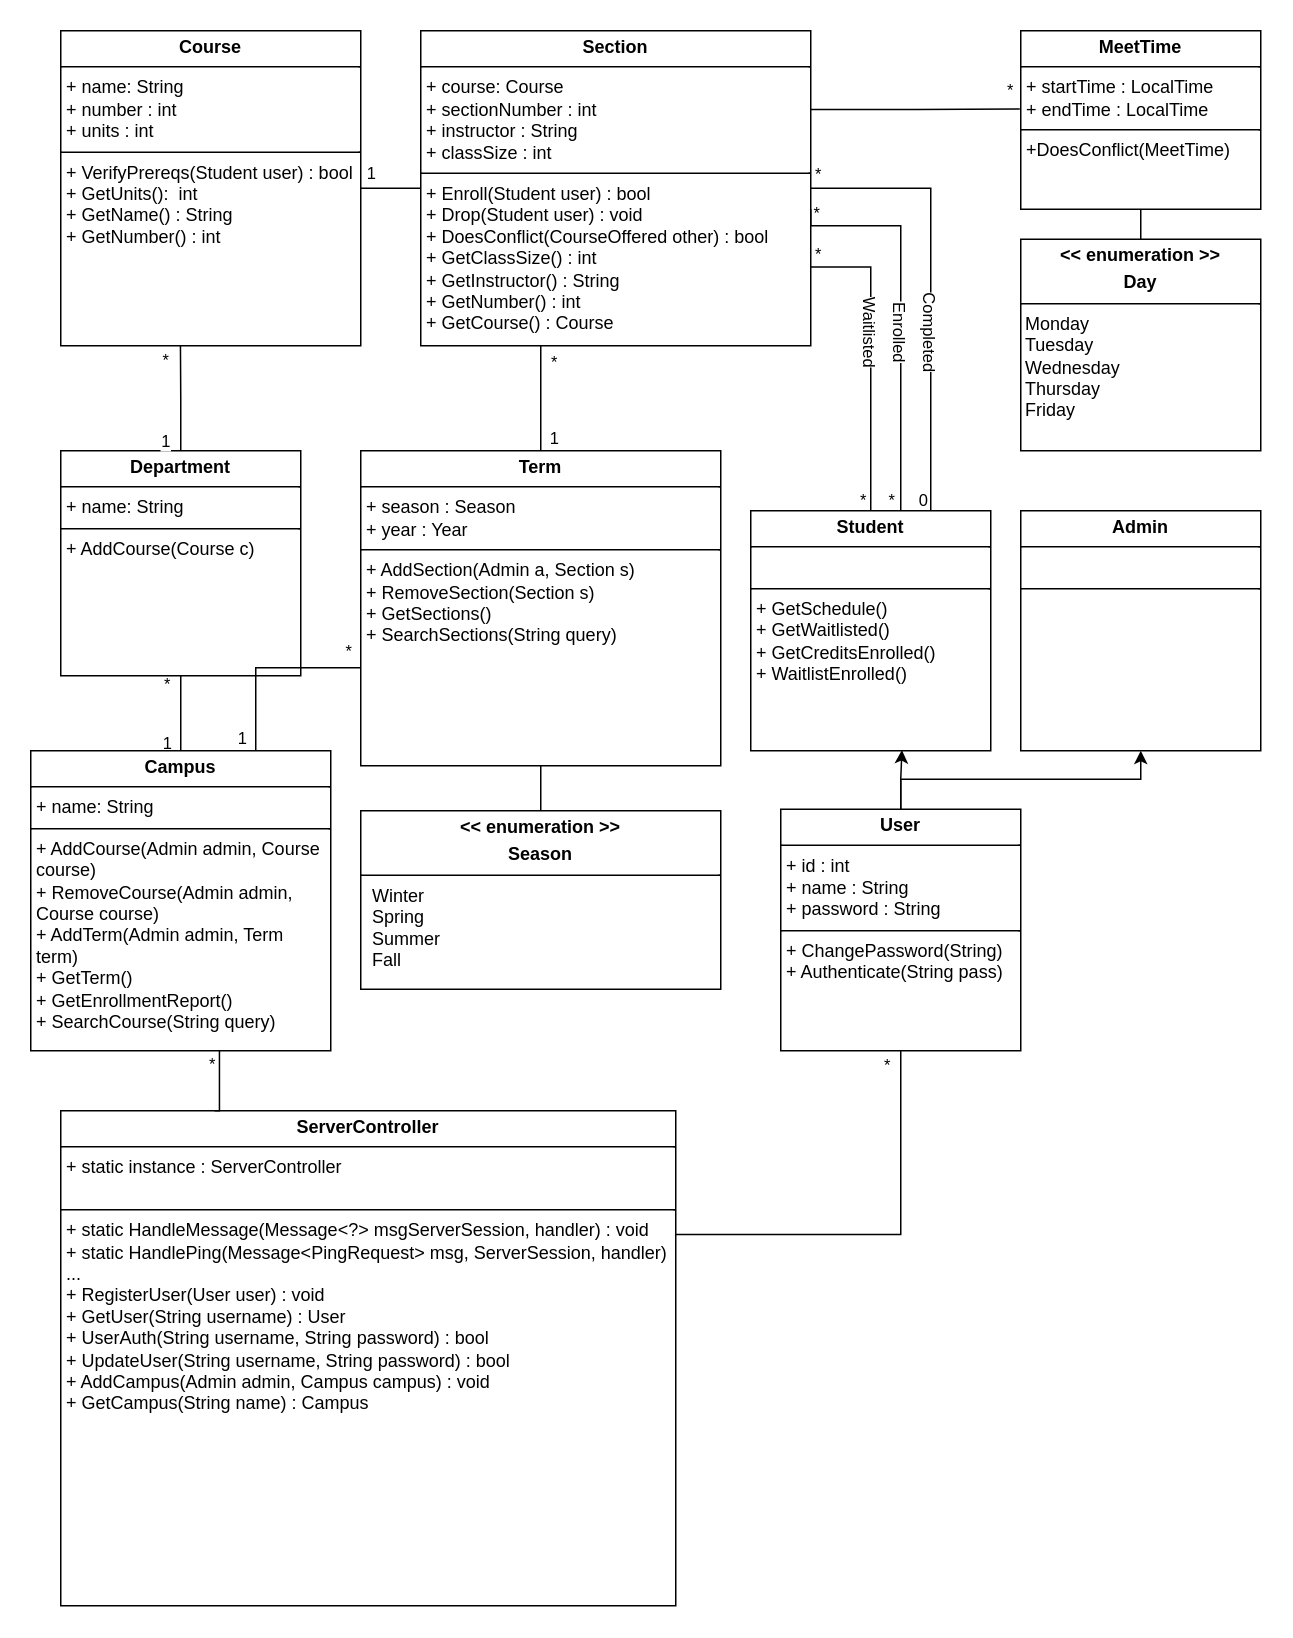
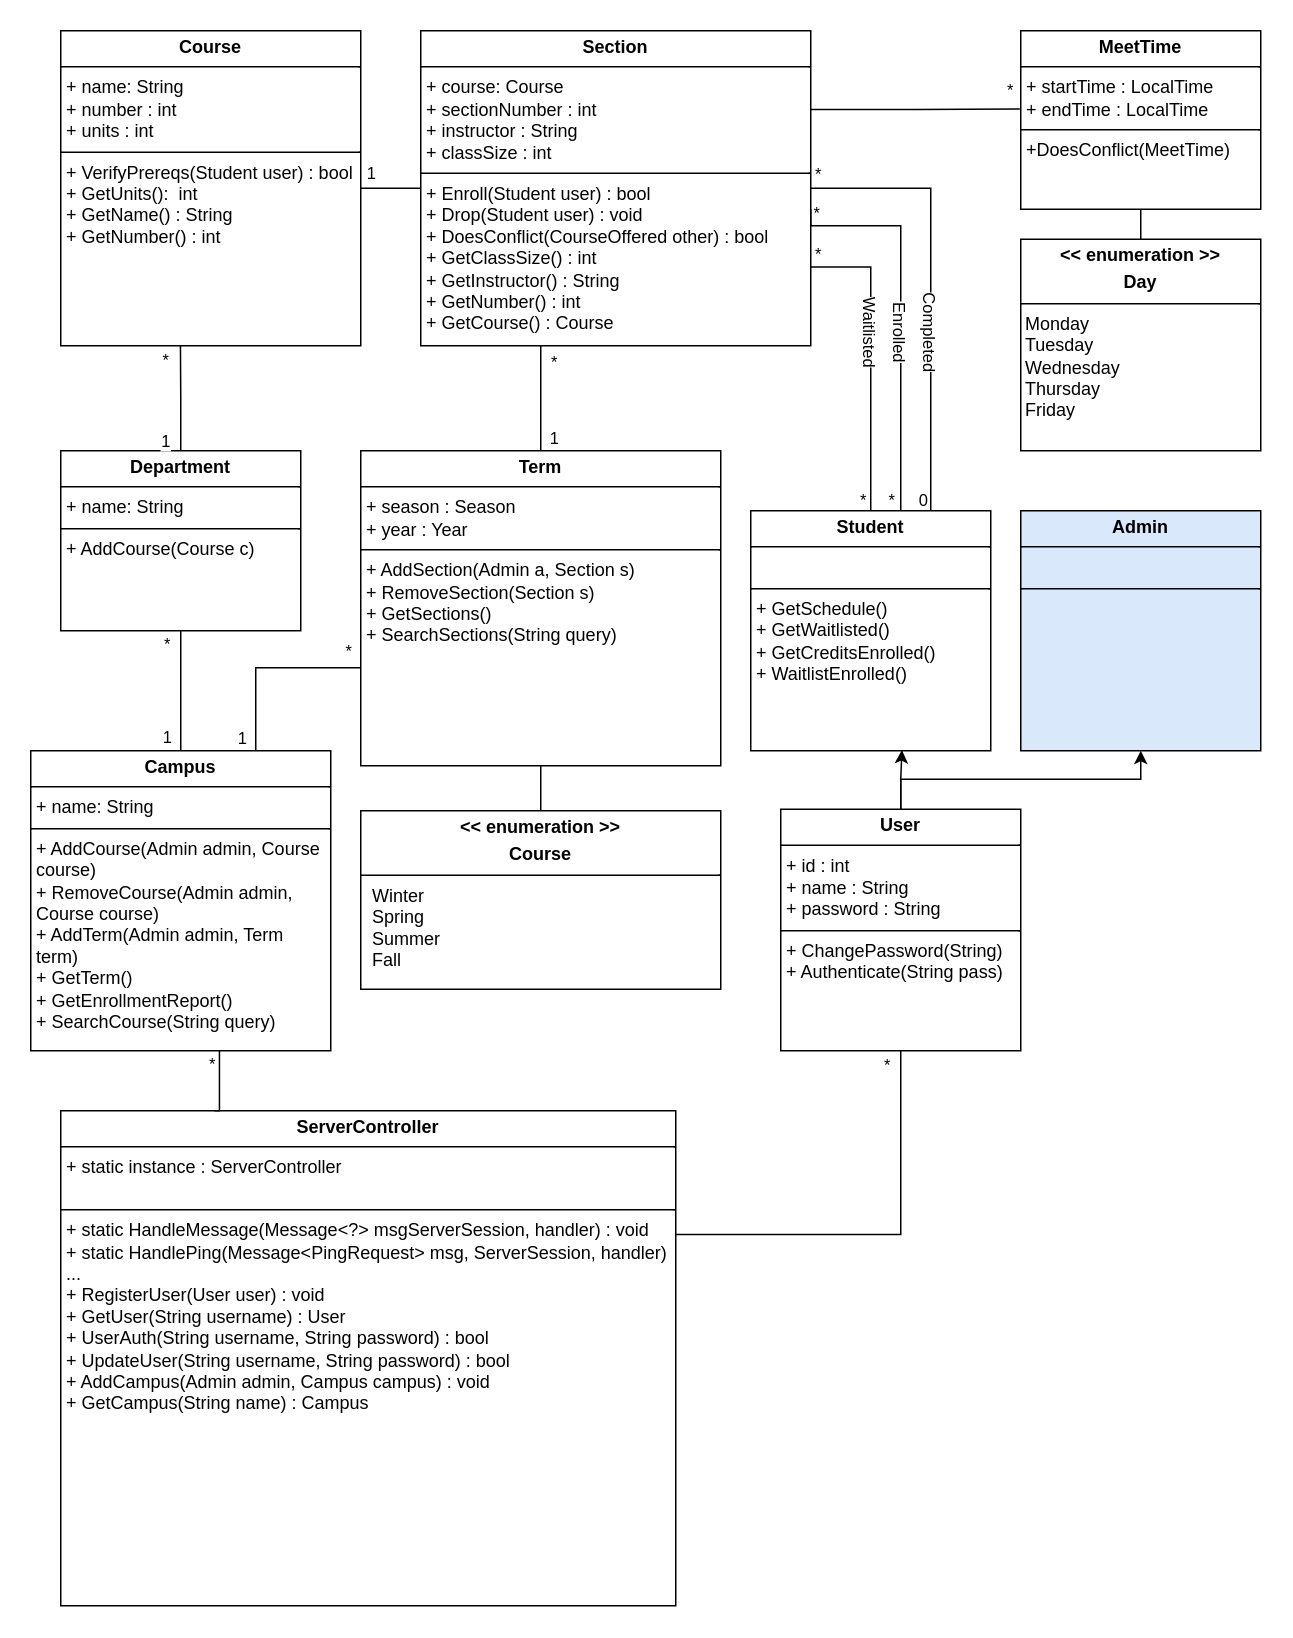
- <mxCell id="16" value="&lt;p style=&quot;margin:0px;margin-top:4px;text-align:center;&quot;&gt;&lt;b&gt;Department&lt;/b&gt;&lt;/p&gt;&lt;hr size=&quot;1&quot; style=&quot;border-style:solid;&quot;&gt;&lt;p style=&quot;margin:0px;margin-left:4px;&quot;&gt;+ name: String&lt;/p&gt;&lt;hr size=&quot;1&quot; style=&quot;border-style:solid;&quot;&gt;&lt;p style=&quot;margin:0px;margin-left:4px;&quot;&gt;+ AddCourse(Course c)&lt;/p&gt;" style="verticalAlign=top;align=left;overflow=fill;html=1;whiteSpace=wrap;" vertex="1" parent="1"><mxGeometry x="40" y="300" width="160" height="150" as="geometry" /></mxCell>
+ <mxCell id="16" value="&lt;p style=&quot;margin:0px;margin-top:4px;text-align:center;&quot;&gt;&lt;b&gt;Department&lt;/b&gt;&lt;/p&gt;&lt;hr size=&quot;1&quot; style=&quot;border-style:solid;&quot;&gt;&lt;p style=&quot;margin:0px;margin-left:4px;&quot;&gt;+ name: String&lt;/p&gt;&lt;hr size=&quot;1&quot; style=&quot;border-style:solid;&quot;&gt;&lt;p style=&quot;margin:0px;margin-left:4px;&quot;&gt;+ AddCourse(Course c)&lt;/p&gt;" style="verticalAlign=top;align=left;overflow=fill;html=1;whiteSpace=wrap;" vertex="1" parent="1"><mxGeometry x="40" y="300" width="160" height="120" as="geometry" /></mxCell>
- <mxCell id="28" value="&lt;p style=&quot;margin:0px;margin-top:4px;text-align:center;&quot;&gt;&lt;b&gt;Admin&lt;/b&gt;&lt;/p&gt;&lt;hr size=&quot;1&quot; style=&quot;border-style:solid;&quot;&gt;&lt;p style=&quot;margin:0px;margin-left:4px;&quot;&gt;&lt;br&gt;&lt;/p&gt;&lt;hr size=&quot;1&quot; style=&quot;border-style:solid;&quot;&gt;" style="verticalAlign=top;align=left;overflow=fill;html=1;whiteSpace=wrap;" vertex="1" parent="1"><mxGeometry x="680" y="340" width="160" height="160" as="geometry" /></mxCell>
+ <mxCell id="28" value="&lt;p style=&quot;margin:0px;margin-top:4px;text-align:center;&quot;&gt;&lt;b&gt;Admin&lt;/b&gt;&lt;/p&gt;&lt;hr size=&quot;1&quot; style=&quot;border-style:solid;&quot;&gt;&lt;p style=&quot;margin:0px;margin-left:4px;&quot;&gt;&lt;br&gt;&lt;/p&gt;&lt;hr size=&quot;1&quot; style=&quot;border-style:solid;&quot;&gt;" style="verticalAlign=top;align=left;overflow=fill;html=1;whiteSpace=wrap;fillColor=#dae8fc;" vertex="1" parent="1"><mxGeometry x="680" y="340" width="160" height="160" as="geometry" /></mxCell>
- <mxCell id="14" value="&lt;p style=&quot;margin: 4px 0px 0px; text-align: center; text-decoration-color: currentcolor;&quot;&gt;&lt;b&gt;&amp;lt;&amp;lt; enumeration &amp;gt;&amp;gt;&lt;/b&gt;&lt;/p&gt;&lt;p style=&quot;margin: 4px 0px 0px; text-align: center; text-decoration-color: currentcolor;&quot;&gt;&lt;b&gt;Season&lt;/b&gt;&lt;/p&gt;&lt;hr size=&quot;1&quot; style=&quot;border-style:solid;&quot;&gt;&lt;p style=&quot;margin:0px;margin-left:8px;&quot;&gt;Winter&lt;/p&gt;&lt;p style=&quot;margin:0px;margin-left:8px;&quot;&gt;Spring&lt;/p&gt;&lt;p style=&quot;margin:0px;margin-left:8px;&quot;&gt;Summer&lt;/p&gt;&lt;p style=&quot;margin:0px;margin-left:8px;&quot;&gt;Fall&lt;/p&gt;" style="verticalAlign=top;align=left;overflow=fill;html=1;whiteSpace=wrap;" vertex="1" parent="1"><mxGeometry x="240" y="540" width="240" height="119" as="geometry" /></mxCell>
+ <mxCell id="14" value="&lt;p style=&quot;margin: 4px 0px 0px; text-align: center; text-decoration-color: currentcolor;&quot;&gt;&lt;b&gt;&amp;lt;&amp;lt; enumeration &amp;gt;&amp;gt;&lt;/b&gt;&lt;/p&gt;&lt;p style=&quot;margin: 4px 0px 0px; text-align: center; text-decoration-color: currentcolor;&quot;&gt;&lt;b&gt;Course&lt;/b&gt;&lt;/p&gt;&lt;hr size=&quot;1&quot; style=&quot;border-style:solid;&quot;&gt;&lt;p style=&quot;margin:0px;margin-left:8px;&quot;&gt;Winter&lt;/p&gt;&lt;p style=&quot;margin:0px;margin-left:8px;&quot;&gt;Spring&lt;/p&gt;&lt;p style=&quot;margin:0px;margin-left:8px;&quot;&gt;Summer&lt;/p&gt;&lt;p style=&quot;margin:0px;margin-left:8px;&quot;&gt;Fall&lt;/p&gt;" style="verticalAlign=top;align=left;overflow=fill;html=1;whiteSpace=wrap;" vertex="1" parent="1"><mxGeometry x="240" y="540" width="240" height="119" as="geometry" /></mxCell>
